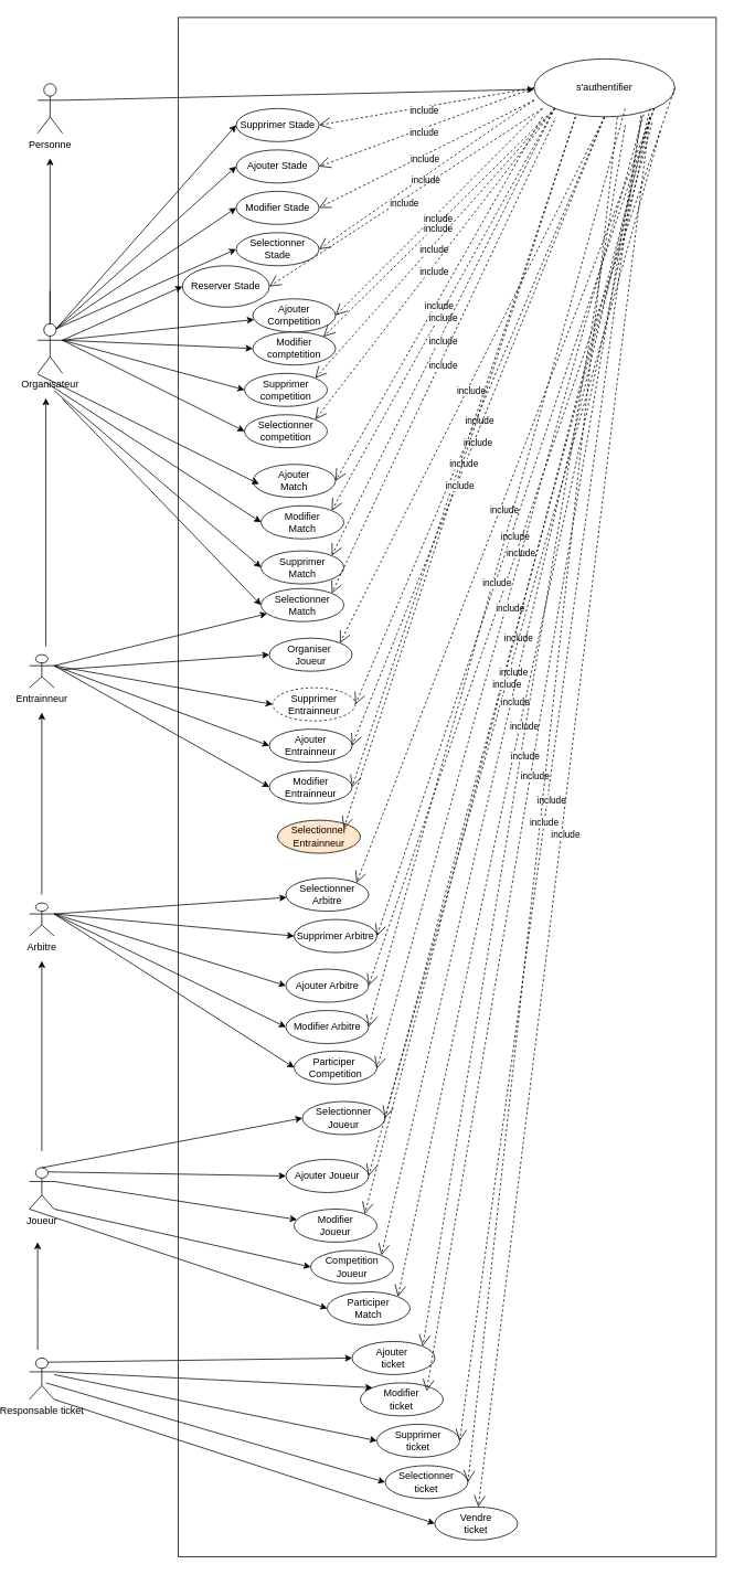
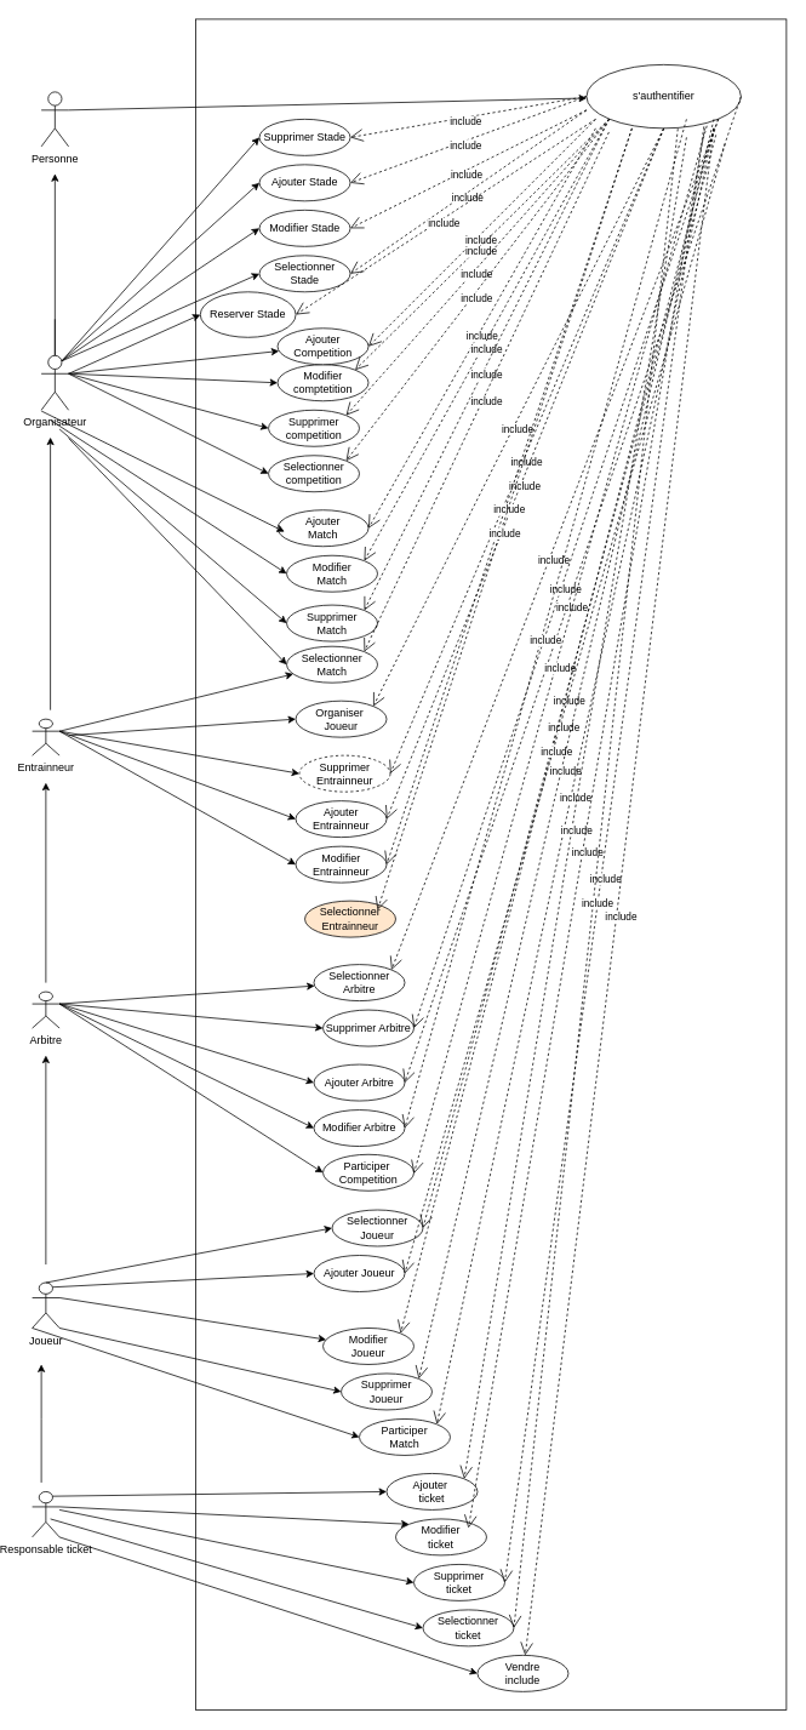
- <mxCell id="60" value="Ajouter Joueur" style="ellipse;whiteSpace=wrap;html=1;align=center;" parent="1" vertex="1"><mxGeometry x="330" y="1400" width="100" height="40" as="geometry" /></mxCell>
+ <mxCell id="60" value="Ajouter Joueur" style="ellipse;whiteSpace=wrap;html=1;align=center;" parent="1" vertex="1"><mxGeometry x="330" y="1380" width="100" height="40" as="geometry" /></mxCell>
- <mxCell id="62" value="Competition&lt;br&gt;Joueur" style="ellipse;whiteSpace=wrap;html=1;align=center;" parent="1" vertex="1"><mxGeometry x="360" y="1510" width="100" height="40" as="geometry" /></mxCell>
+ <mxCell id="62" value="Supprimer&lt;br&gt;Joueur" style="ellipse;whiteSpace=wrap;html=1;align=center;" parent="1" vertex="1"><mxGeometry x="360" y="1510" width="100" height="40" as="geometry" /></mxCell>
- <mxCell id="74" value="Vendre&lt;br&gt;ticket" style="ellipse;whiteSpace=wrap;html=1;align=center;" parent="1" vertex="1"><mxGeometry x="510" y="1820" width="100" height="40" as="geometry" /></mxCell>
+ <mxCell id="74" value="Vendre&lt;br&gt;include" style="ellipse;whiteSpace=wrap;html=1;align=center;" parent="1" vertex="1"><mxGeometry x="510" y="1820" width="100" height="40" as="geometry" /></mxCell>
